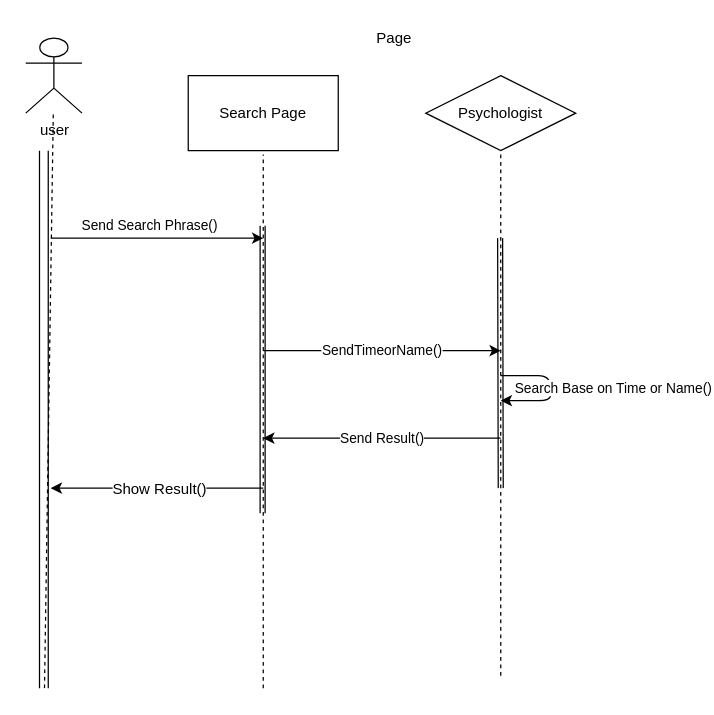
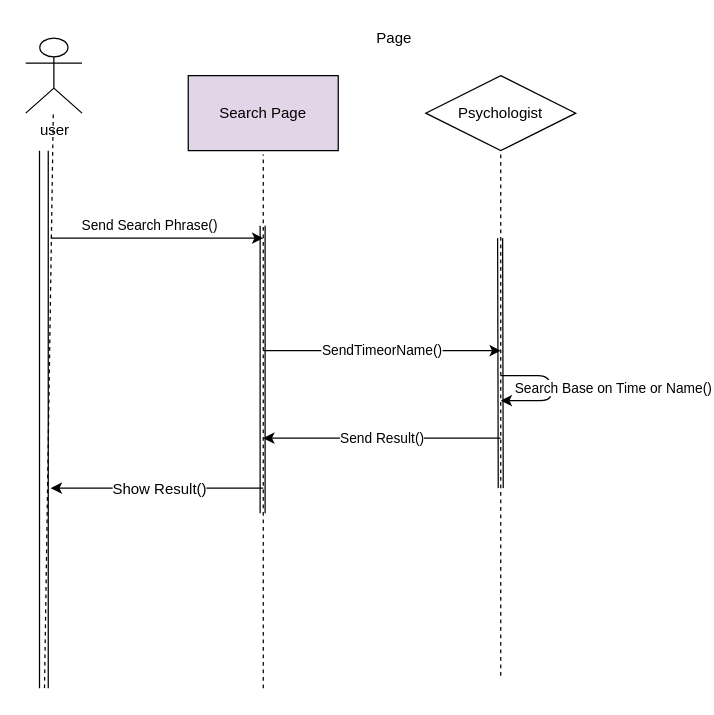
- <mxCell id="4" value="Search Page" style="rounded=0;whiteSpace=wrap;html=1;" parent="1" vertex="1"><mxGeometry x="150" y="60" width="120" height="60" as="geometry" /></mxCell>
+ <mxCell id="4" value="Search Page" style="rounded=0;whiteSpace=wrap;html=1;fillColor=#e1d5e7;" parent="1" vertex="1"><mxGeometry x="150" y="60" width="120" height="60" as="geometry" /></mxCell>
